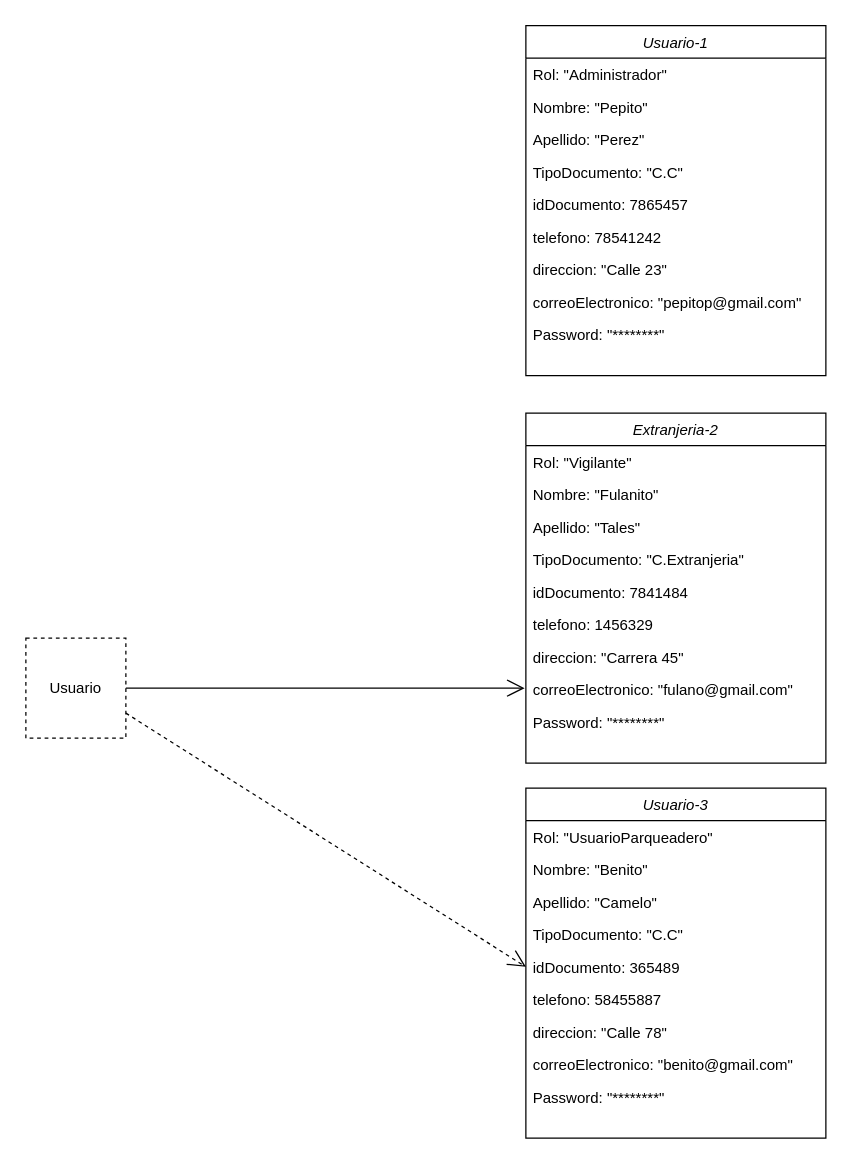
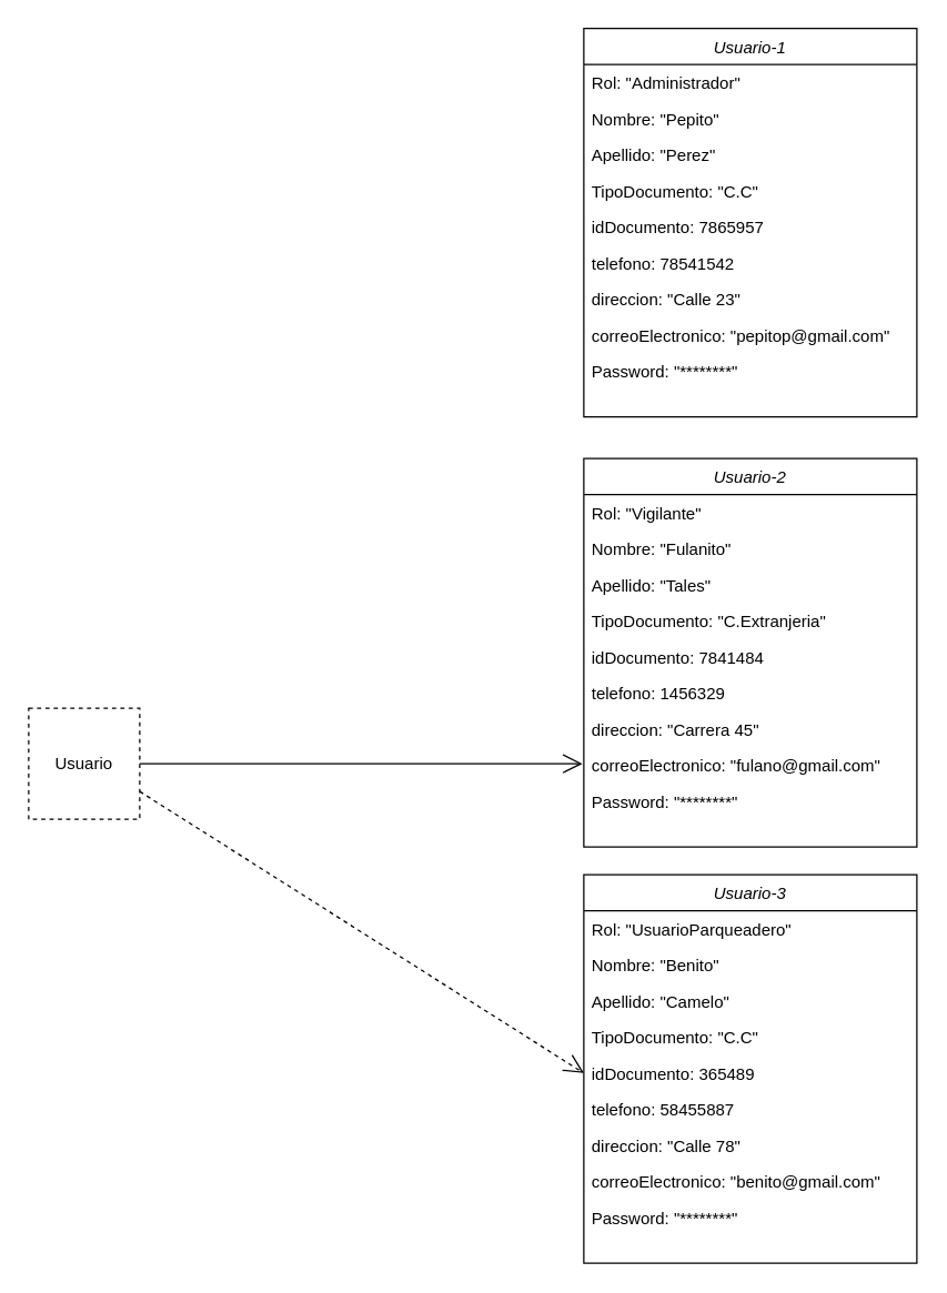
- <mxCell id="8" value="idDocumento: 7865457" style="text;align=left;verticalAlign=top;spacingLeft=4;spacingRight=4;overflow=hidden;rotatable=0;points=[[0,0.5],[1,0.5]];portConstraint=eastwest;rounded=0;shadow=0;html=0;" vertex="1" parent="3"><mxGeometry y="130" width="240" height="26" as="geometry" /></mxCell>
+ <mxCell id="8" value="idDocumento: 7865957" style="text;align=left;verticalAlign=top;spacingLeft=4;spacingRight=4;overflow=hidden;rotatable=0;points=[[0,0.5],[1,0.5]];portConstraint=eastwest;rounded=0;shadow=0;html=0;" vertex="1" parent="3"><mxGeometry y="130" width="240" height="26" as="geometry" /></mxCell>
- <mxCell id="9" value="telefono: 78541242" style="text;align=left;verticalAlign=top;spacingLeft=4;spacingRight=4;overflow=hidden;rotatable=0;points=[[0,0.5],[1,0.5]];portConstraint=eastwest;rounded=0;shadow=0;html=0;" vertex="1" parent="3"><mxGeometry y="156" width="240" height="26" as="geometry" /></mxCell>
+ <mxCell id="9" value="telefono: 78541542" style="text;align=left;verticalAlign=top;spacingLeft=4;spacingRight=4;overflow=hidden;rotatable=0;points=[[0,0.5],[1,0.5]];portConstraint=eastwest;rounded=0;shadow=0;html=0;" vertex="1" parent="3"><mxGeometry y="156" width="240" height="26" as="geometry" /></mxCell>
- <mxCell id="13" value="Extranjeria-2" style="swimlane;fontStyle=2;align=center;verticalAlign=top;childLayout=stackLayout;horizontal=1;startSize=26;horizontalStack=0;resizeParent=1;resizeLast=0;collapsible=1;marginBottom=0;rounded=0;shadow=0;strokeWidth=1;" vertex="1" parent="1"><mxGeometry x="420" y="330" width="240" height="280" as="geometry"><mxRectangle x="230" y="140" width="160" height="26" as="alternateBounds" /></mxGeometry></mxCell>
+ <mxCell id="13" value="Usuario-2" style="swimlane;fontStyle=2;align=center;verticalAlign=top;childLayout=stackLayout;horizontal=1;startSize=26;horizontalStack=0;resizeParent=1;resizeLast=0;collapsible=1;marginBottom=0;rounded=0;shadow=0;strokeWidth=1;" vertex="1" parent="1"><mxGeometry x="420" y="330" width="240" height="280" as="geometry"><mxRectangle x="230" y="140" width="160" height="26" as="alternateBounds" /></mxGeometry></mxCell>
